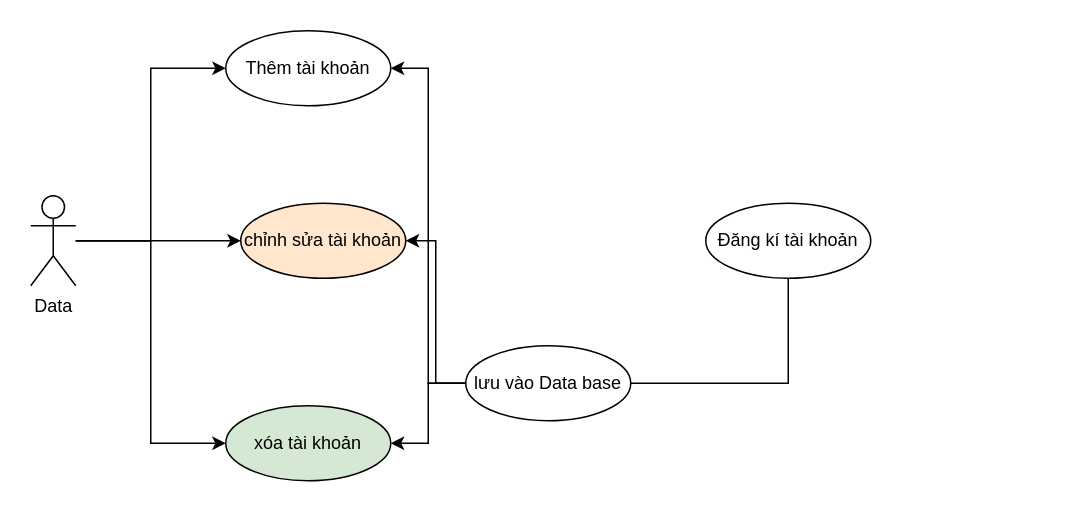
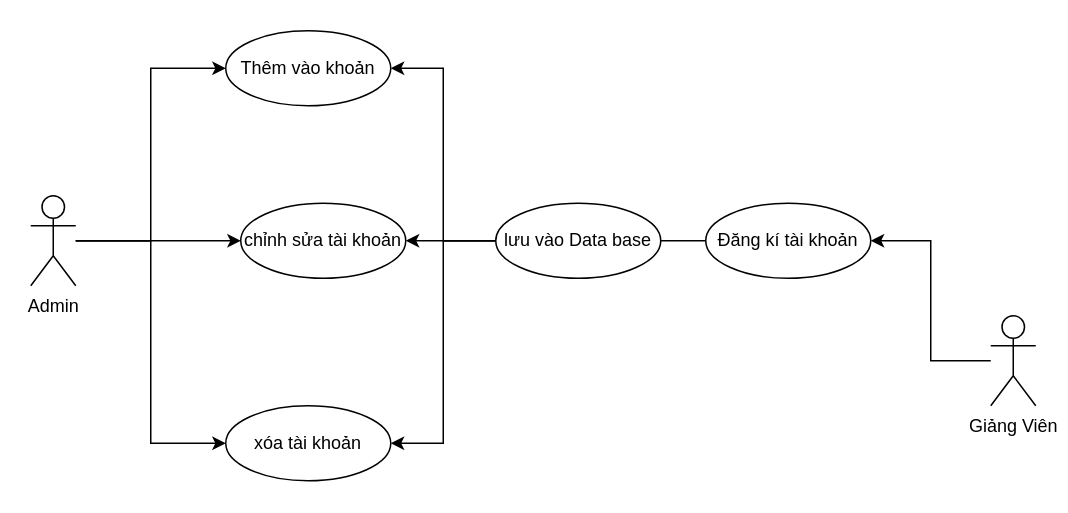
- <mxCell id="6" value="Thêm tài khoản" style="ellipse;whiteSpace=wrap;html=1;" vertex="1" parent="1"><mxGeometry x="150" y="20" width="110" height="50" as="geometry" /></mxCell>
+ <mxCell id="6" value="Thêm vào khoản" style="ellipse;whiteSpace=wrap;html=1;" vertex="1" parent="1"><mxGeometry x="150" y="20" width="110" height="50" as="geometry" /></mxCell>
- <mxCell id="7" value="chỉnh sửa tài khoản" style="ellipse;whiteSpace=wrap;html=1;fillColor=#ffe6cc;" vertex="1" parent="1"><mxGeometry x="160" y="135" width="110" height="50" as="geometry" /></mxCell>
+ <mxCell id="7" value="chỉnh sửa tài khoản" style="ellipse;whiteSpace=wrap;html=1;" vertex="1" parent="1"><mxGeometry x="160" y="135" width="110" height="50" as="geometry" /></mxCell>
+ <mxCell id="15" style="edgeStyle=orthogonalEdgeStyle;rounded=0;orthogonalLoop=1;jettySize=auto;html=1;entryX=1;entryY=0.5;entryDx=0;entryDy=0;" edge="1" parent="1" source="16" target="9"><mxGeometry relative="1" as="geometry" /></mxCell>
- <mxCell id="5" value="Data" style="shape=umlActor;verticalLabelPosition=bottom;verticalAlign=top;html=1;outlineConnect=0;" vertex="1" parent="1"><mxGeometry x="20" y="130" width="30" height="60" as="geometry" /></mxCell>
+ <mxCell id="5" value="Admin" style="shape=umlActor;verticalLabelPosition=bottom;verticalAlign=top;html=1;outlineConnect=0;" vertex="1" parent="1"><mxGeometry x="20" y="130" width="30" height="60" as="geometry" /></mxCell>
+ <mxCell id="16" value="Giảng Viên" style="shape=umlActor;verticalLabelPosition=bottom;verticalAlign=top;html=1;outlineConnect=0;" vertex="1" parent="1"><mxGeometry x="660" y="210" width="30" height="60" as="geometry" /></mxCell>
- <mxCell id="14" value="lưu vào Data base" style="ellipse;whiteSpace=wrap;html=1;" vertex="1" parent="1"><mxGeometry x="310" y="230" width="110" height="50" as="geometry" /></mxCell>
+ <mxCell id="14" value="lưu vào Data base" style="ellipse;whiteSpace=wrap;html=1;" vertex="1" parent="1"><mxGeometry x="330" y="135" width="110" height="50" as="geometry" /></mxCell>
- <mxCell id="8" value="xóa tài khoản" style="ellipse;whiteSpace=wrap;html=1;fillColor=#d5e8d4;" vertex="1" parent="1"><mxGeometry x="150" y="270" width="110" height="50" as="geometry" /></mxCell>
+ <mxCell id="8" value="xóa tài khoản" style="ellipse;whiteSpace=wrap;html=1;" vertex="1" parent="1"><mxGeometry x="150" y="270" width="110" height="50" as="geometry" /></mxCell>
